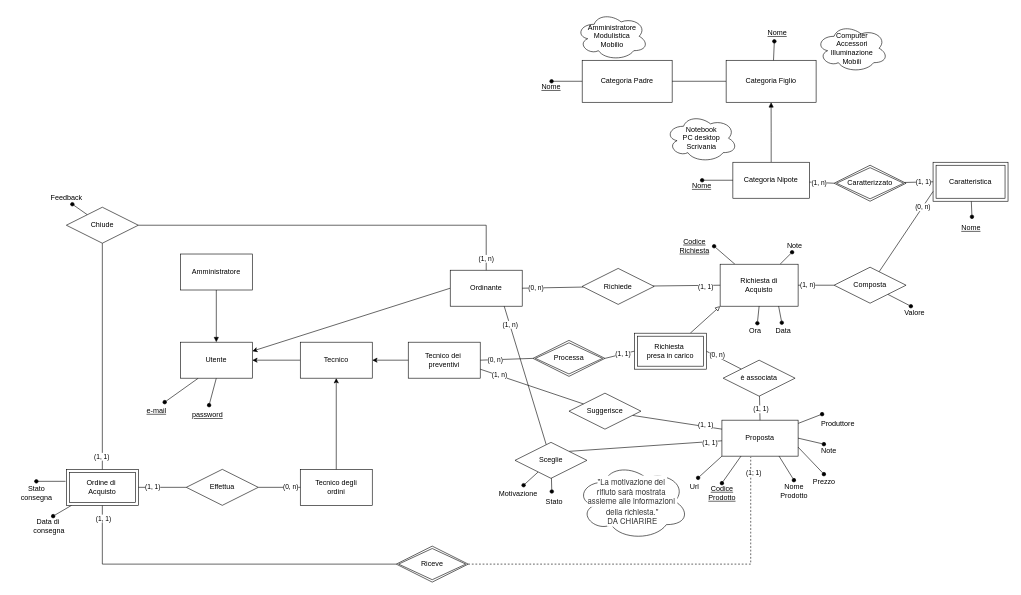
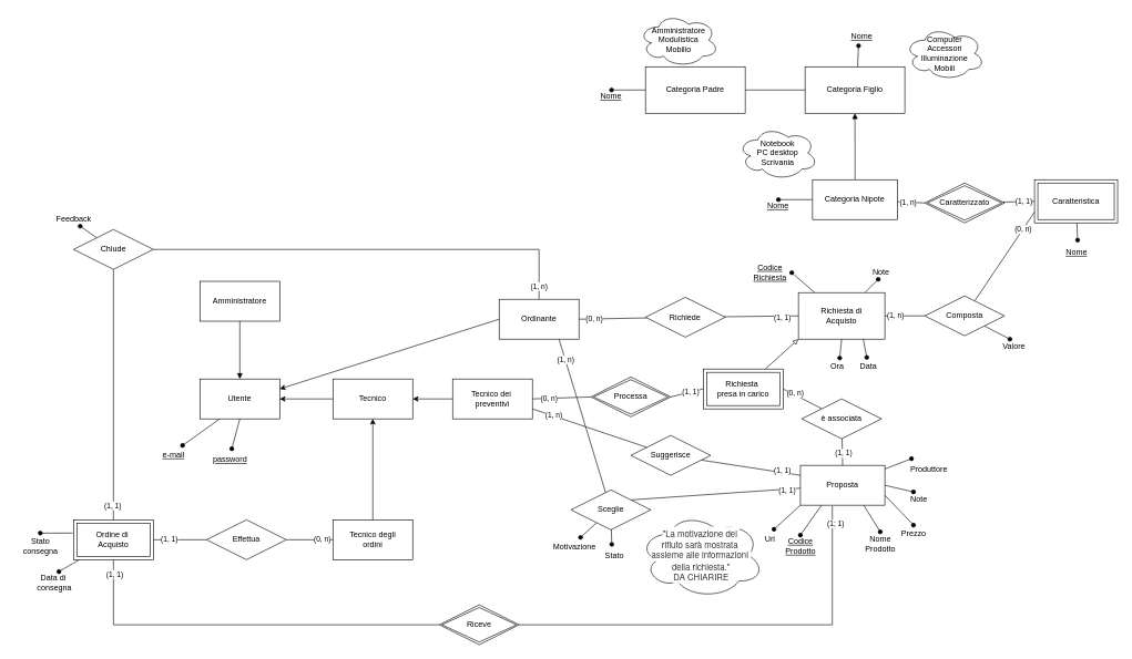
- <mxCell id="94" style="edgeStyle=orthogonalEdgeStyle;rounded=0;orthogonalLoop=1;jettySize=auto;html=1;entryX=0.378;entryY=1.022;entryDx=0;entryDy=0;entryPerimeter=0;endArrow=none;endFill=0;dashed=1;" edge="1" parent="1" source="93" target="31"><mxGeometry relative="1" as="geometry" /></mxCell>
+ <mxCell id="94" style="edgeStyle=orthogonalEdgeStyle;rounded=0;orthogonalLoop=1;jettySize=auto;html=1;entryX=0.378;entryY=1.022;entryDx=0;entryDy=0;entryPerimeter=0;endArrow=none;endFill=0;" edge="1" parent="1" source="93" target="31"><mxGeometry relative="1" as="geometry" /></mxCell>
